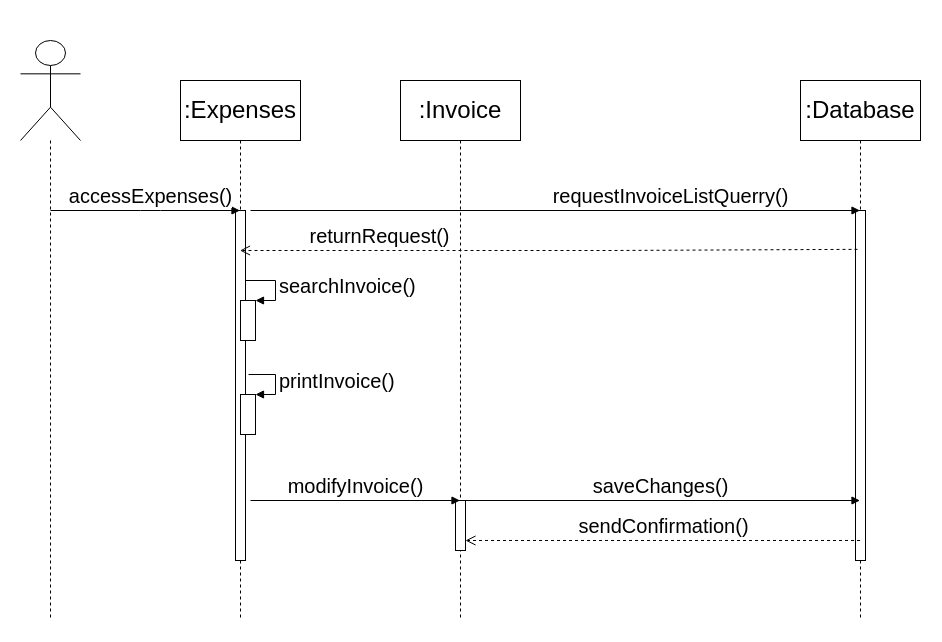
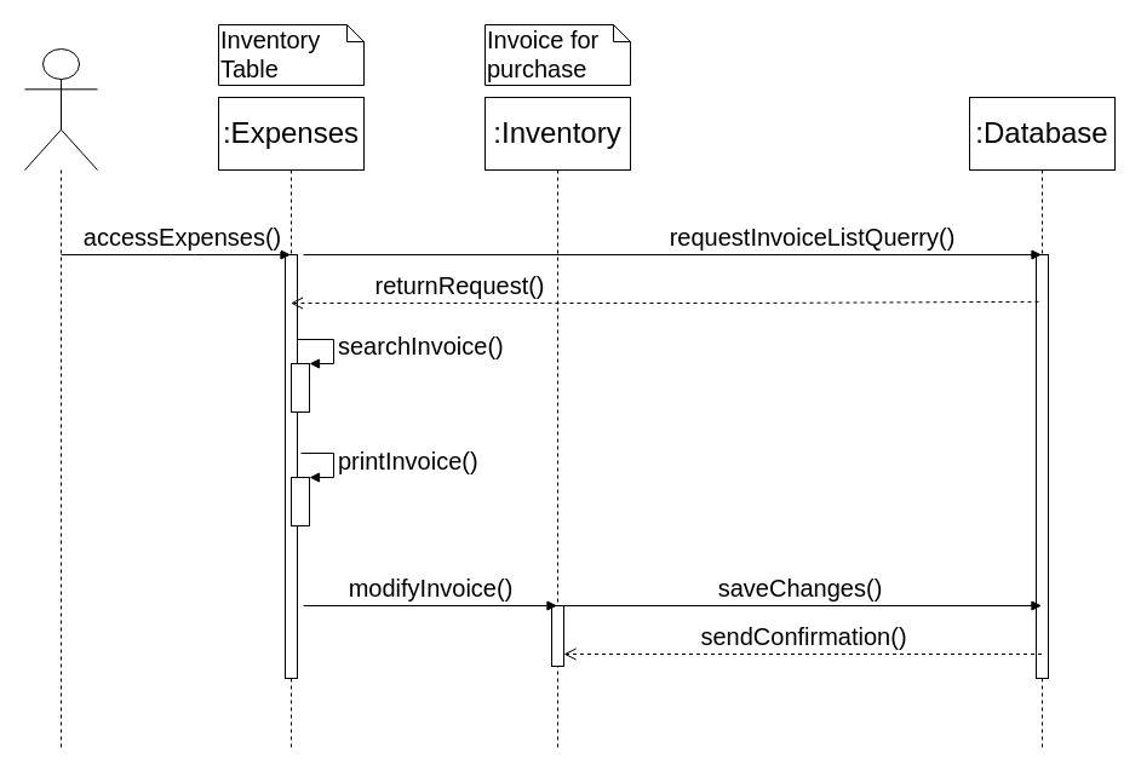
+ <mxCell id="14" value="Inventory Table" style="shape=note;whiteSpace=wrap;html=1;size=14;verticalAlign=top;align=left;spacingTop=-6;fontSize=20;" parent="1" vertex="1"><mxGeometry x="180" width="120" height="50" as="geometry" y="20" /></mxCell>
+ <mxCell id="17" value="Invoice for purchase" style="shape=note;whiteSpace=wrap;html=1;size=14;verticalAlign=top;align=left;spacingTop=-6;fontSize=20;" parent="1" vertex="1"><mxGeometry x="400" width="120" height="50" as="geometry" y="20" /></mxCell>
- <mxCell id="2" value=":Invoice" style="shape=umlLifeline;perimeter=lifelinePerimeter;whiteSpace=wrap;html=1;container=1;collapsible=0;recursiveResize=0;outlineConnect=0;size=60;fontSize=24;" parent="1" vertex="1"><mxGeometry x="400" y="80" width="120" height="540" as="geometry" /></mxCell>
+ <mxCell id="2" value=":Inventory" style="shape=umlLifeline;perimeter=lifelinePerimeter;whiteSpace=wrap;html=1;container=1;collapsible=0;recursiveResize=0;outlineConnect=0;size=60;fontSize=24;" parent="1" vertex="1"><mxGeometry x="400" y="80" width="120" height="540" as="geometry" /></mxCell>
